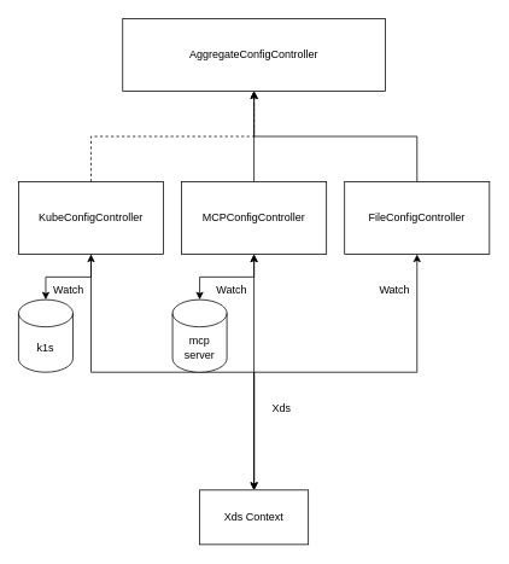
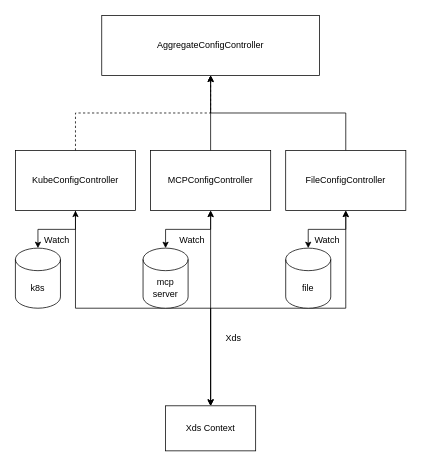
+ <mxCell id="12" style="edgeStyle=orthogonalEdgeStyle;rounded=0;orthogonalLoop=1;jettySize=auto;html=1;exitX=0.5;exitY=1;exitDx=0;exitDy=0;startArrow=classic;startFill=1;" edge="1" parent="1" source="14" target="19"><mxGeometry relative="1" as="geometry" /></mxCell>
+ <mxCell id="19" value="file" style="shape=cylinder3;whiteSpace=wrap;html=1;boundedLbl=1;backgroundOutline=1;size=15;" vertex="1" parent="1"><mxGeometry x="380" y="330" width="60" height="80" as="geometry" /></mxCell>
- <mxCell id="16" value="k1s" style="shape=cylinder3;whiteSpace=wrap;html=1;boundedLbl=1;backgroundOutline=1;size=15;" vertex="1" parent="1"><mxGeometry x="20" y="330" width="60" height="80" as="geometry" /></mxCell>
+ <mxCell id="16" value="k8s" style="shape=cylinder3;whiteSpace=wrap;html=1;boundedLbl=1;backgroundOutline=1;size=15;" vertex="1" parent="1"><mxGeometry x="20" y="330" width="60" height="80" as="geometry" /></mxCell>
